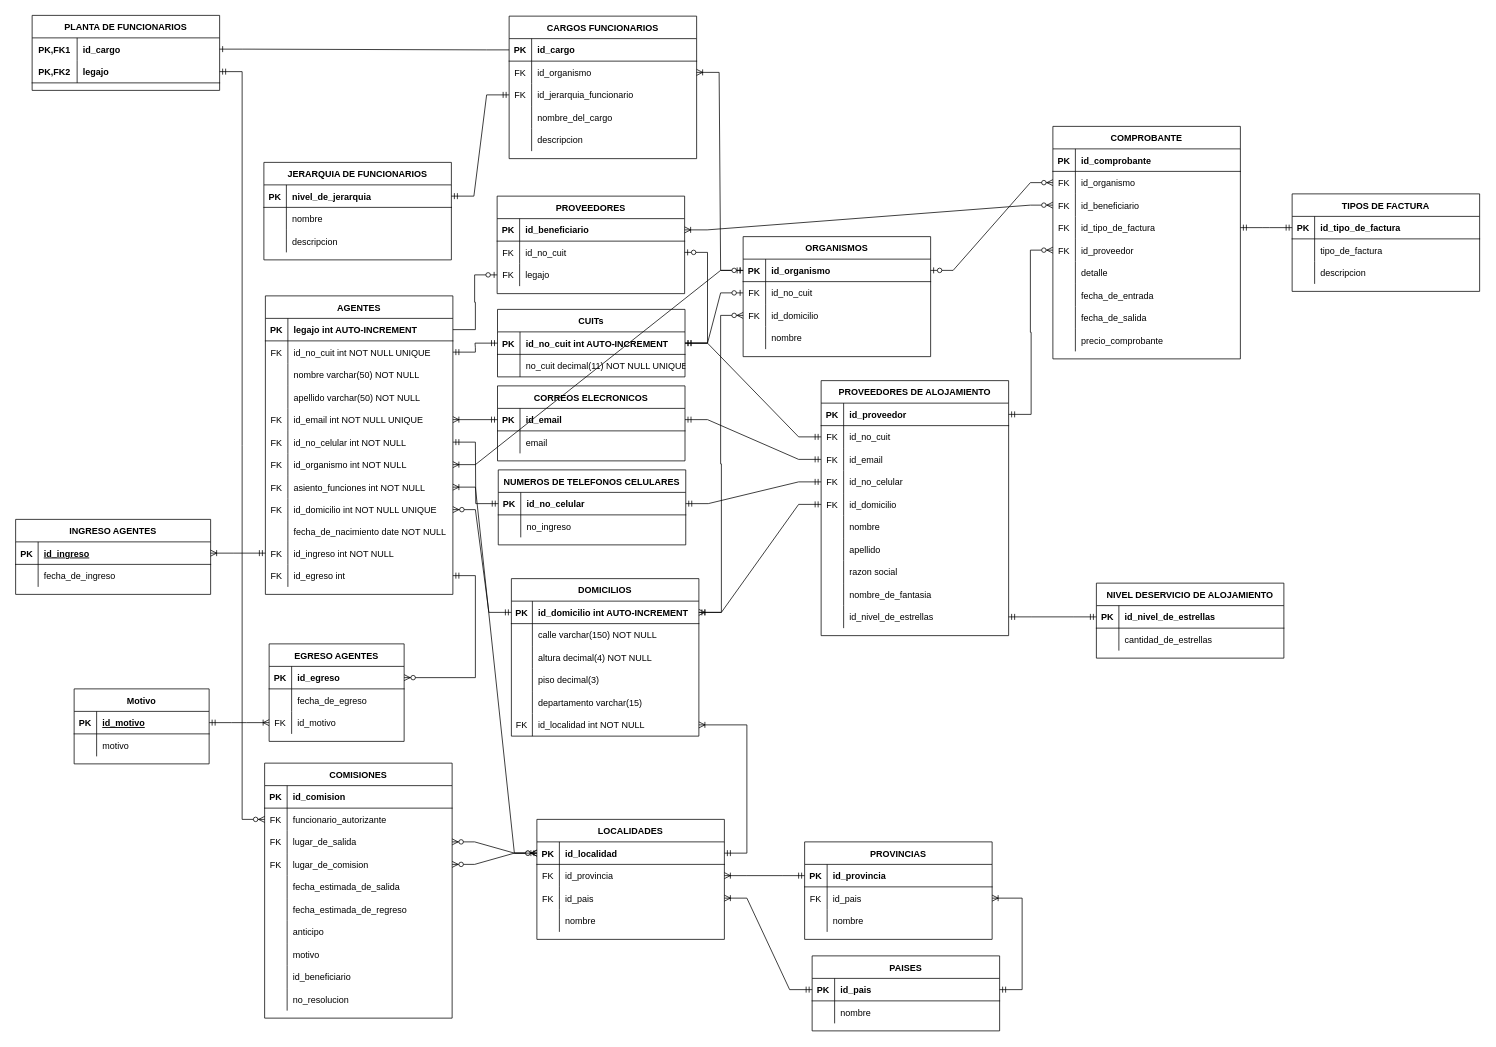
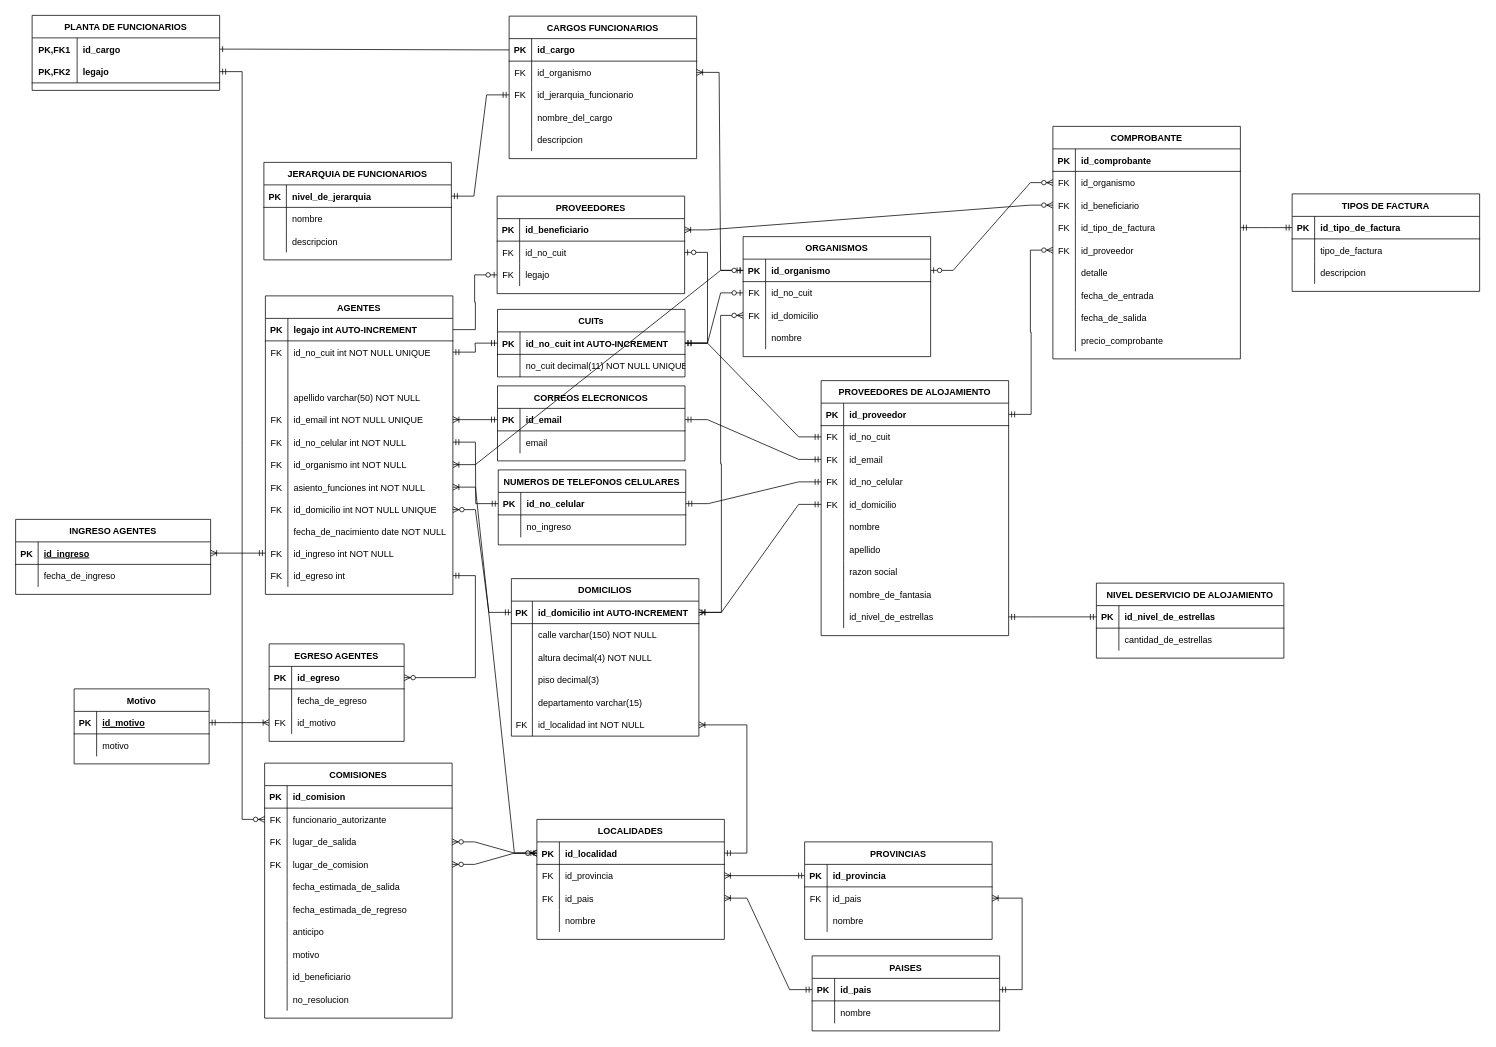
- <mxCell id="37" value="nombre varchar(50) NOT NULL" style="shape=partialRectangle;overflow=hidden;connectable=0;fillColor=none;top=0;left=0;bottom=0;right=0;align=left;spacingLeft=6;" parent="35" vertex="1"><mxGeometry x="30" width="220" height="30" as="geometry"><mxRectangle width="220" height="30" as="alternateBounds" /></mxGeometry></mxCell>
